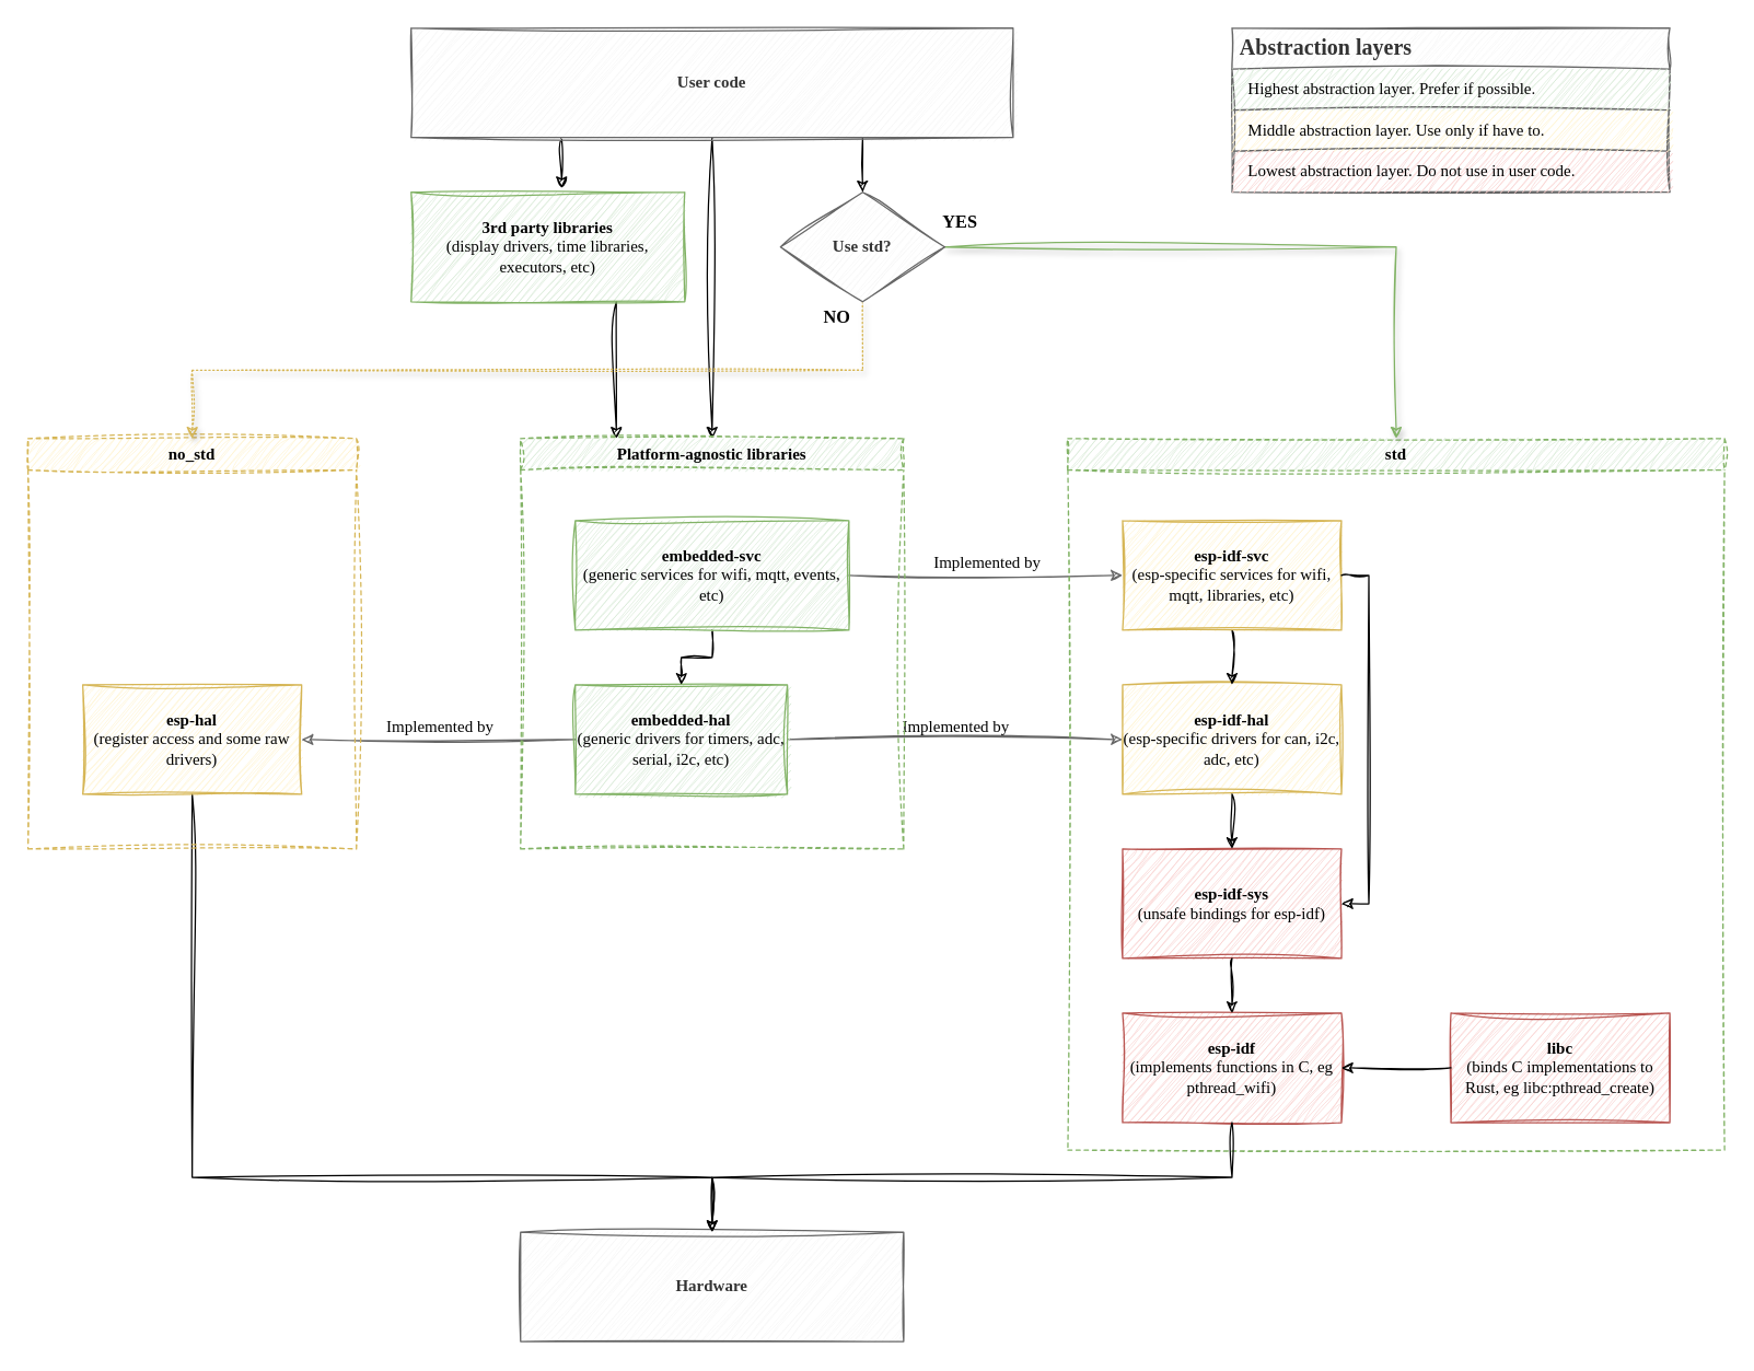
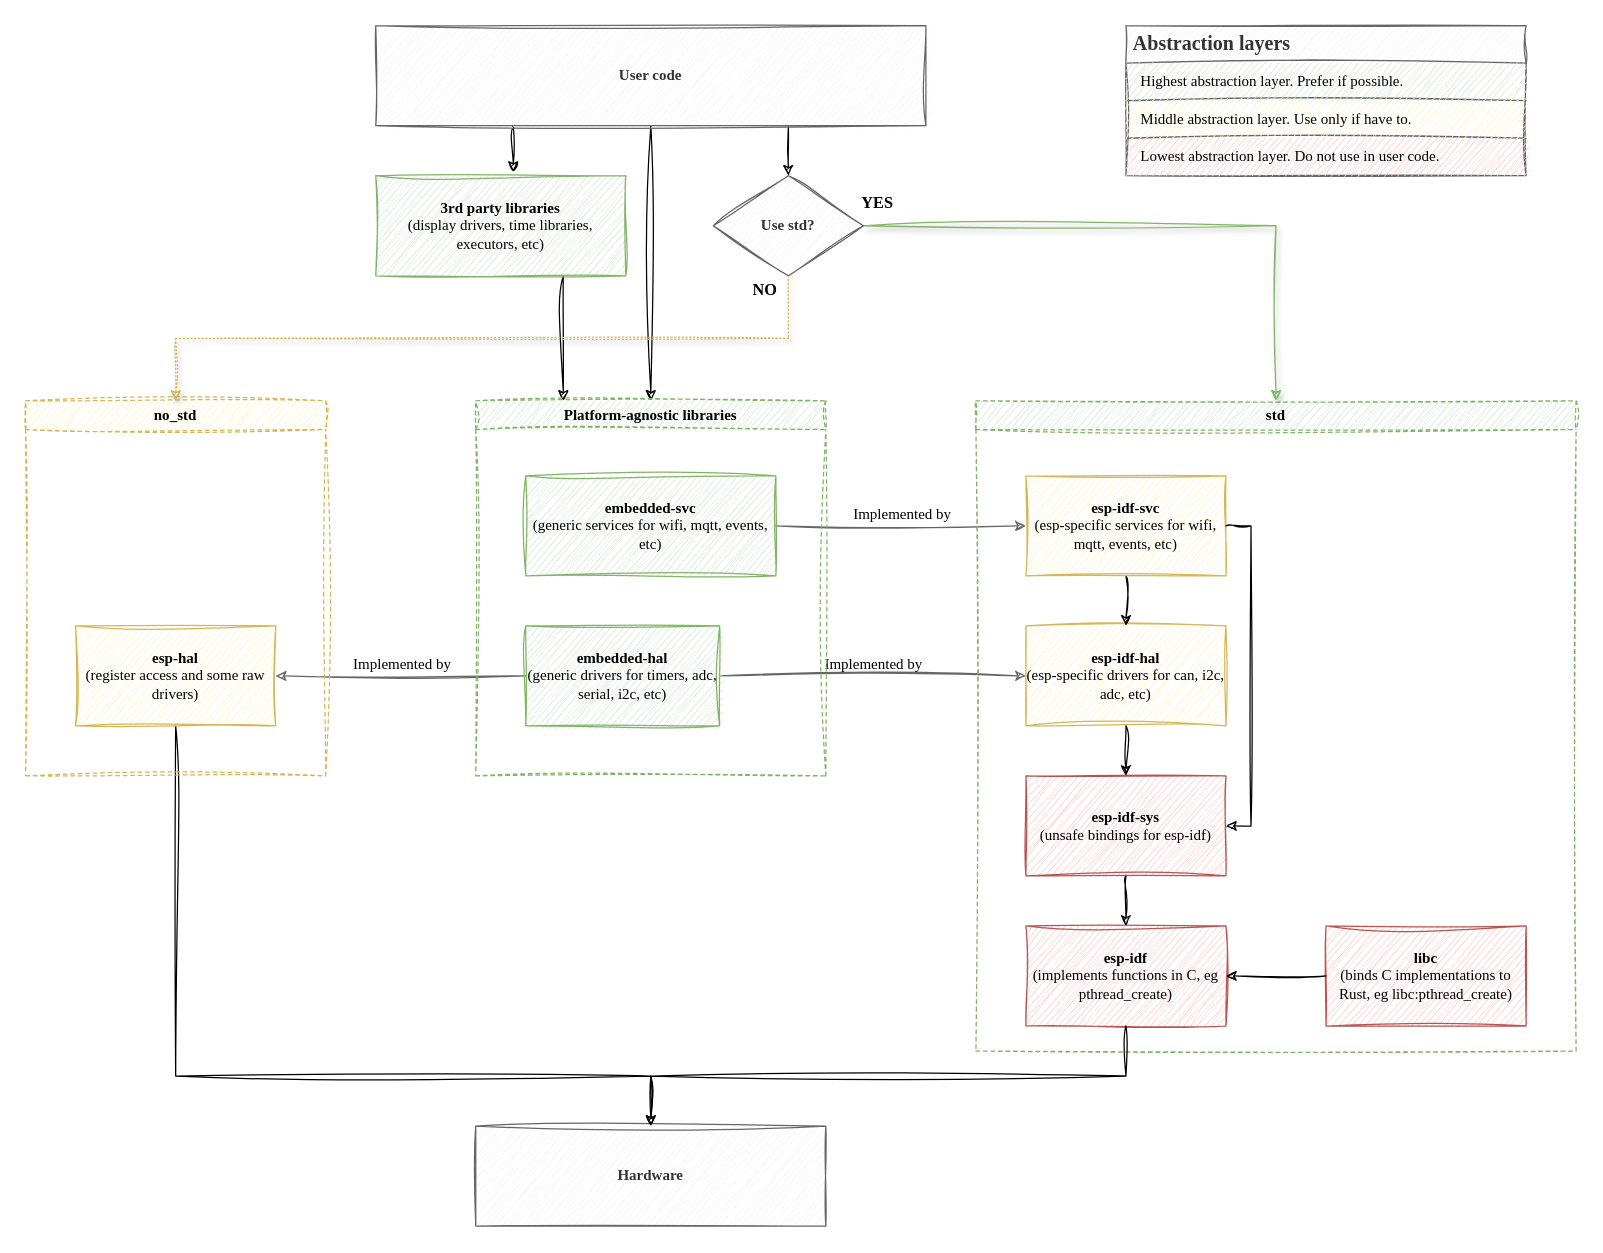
- <mxCell id="25" value="&lt;b&gt;esp-idf-svc&lt;/b&gt;&lt;br&gt;(esp-specific services for wifi, mqtt, libraries, etc)" style="whiteSpace=wrap;html=1;fillColor=#fff2cc;strokeColor=#d6b656;sketch=1;curveFitting=1;jiggle=2;fontFamily=Verdana;" parent="22" vertex="1"><mxGeometry x="40" y="60" width="160" height="80" as="geometry" /></mxCell>
+ <mxCell id="25" value="&lt;b&gt;esp-idf-svc&lt;/b&gt;&lt;br&gt;(esp-specific services for wifi, mqtt, events, etc)" style="whiteSpace=wrap;html=1;fillColor=#fff2cc;strokeColor=#d6b656;sketch=1;curveFitting=1;jiggle=2;fontFamily=Verdana;" parent="22" vertex="1"><mxGeometry x="40" y="60" width="160" height="80" as="geometry" /></mxCell>
- <mxCell id="14" style="edgeStyle=orthogonalEdgeStyle;rounded=0;orthogonalLoop=1;jettySize=auto;html=1;exitX=0.5;exitY=1;exitDx=0;exitDy=0;entryX=0.5;entryY=0;entryDx=0;entryDy=0;sketch=1;curveFitting=1;jiggle=2;fontFamily=Verdana;" edge="1" parent="1" source="15" target="11"><mxGeometry relative="1" as="geometry" /></mxCell>
- <mxCell id="29" value="&lt;b&gt;esp-idf&lt;/b&gt;&lt;br&gt;(implements functions in C, eg pthread_wifi)" style="whiteSpace=wrap;html=1;fillColor=#f8cecc;strokeColor=#b85450;sketch=1;curveFitting=1;jiggle=2;fontFamily=Verdana;" parent="22" vertex="1"><mxGeometry x="40" y="420" width="160" height="80" as="geometry" /></mxCell>
+ <mxCell id="29" value="&lt;b&gt;esp-idf&lt;/b&gt;&lt;br&gt;(implements functions in C, eg pthread_create)" style="whiteSpace=wrap;html=1;fillColor=#f8cecc;strokeColor=#b85450;sketch=1;curveFitting=1;jiggle=2;fontFamily=Verdana;" parent="22" vertex="1"><mxGeometry x="40" y="420" width="160" height="80" as="geometry" /></mxCell>
